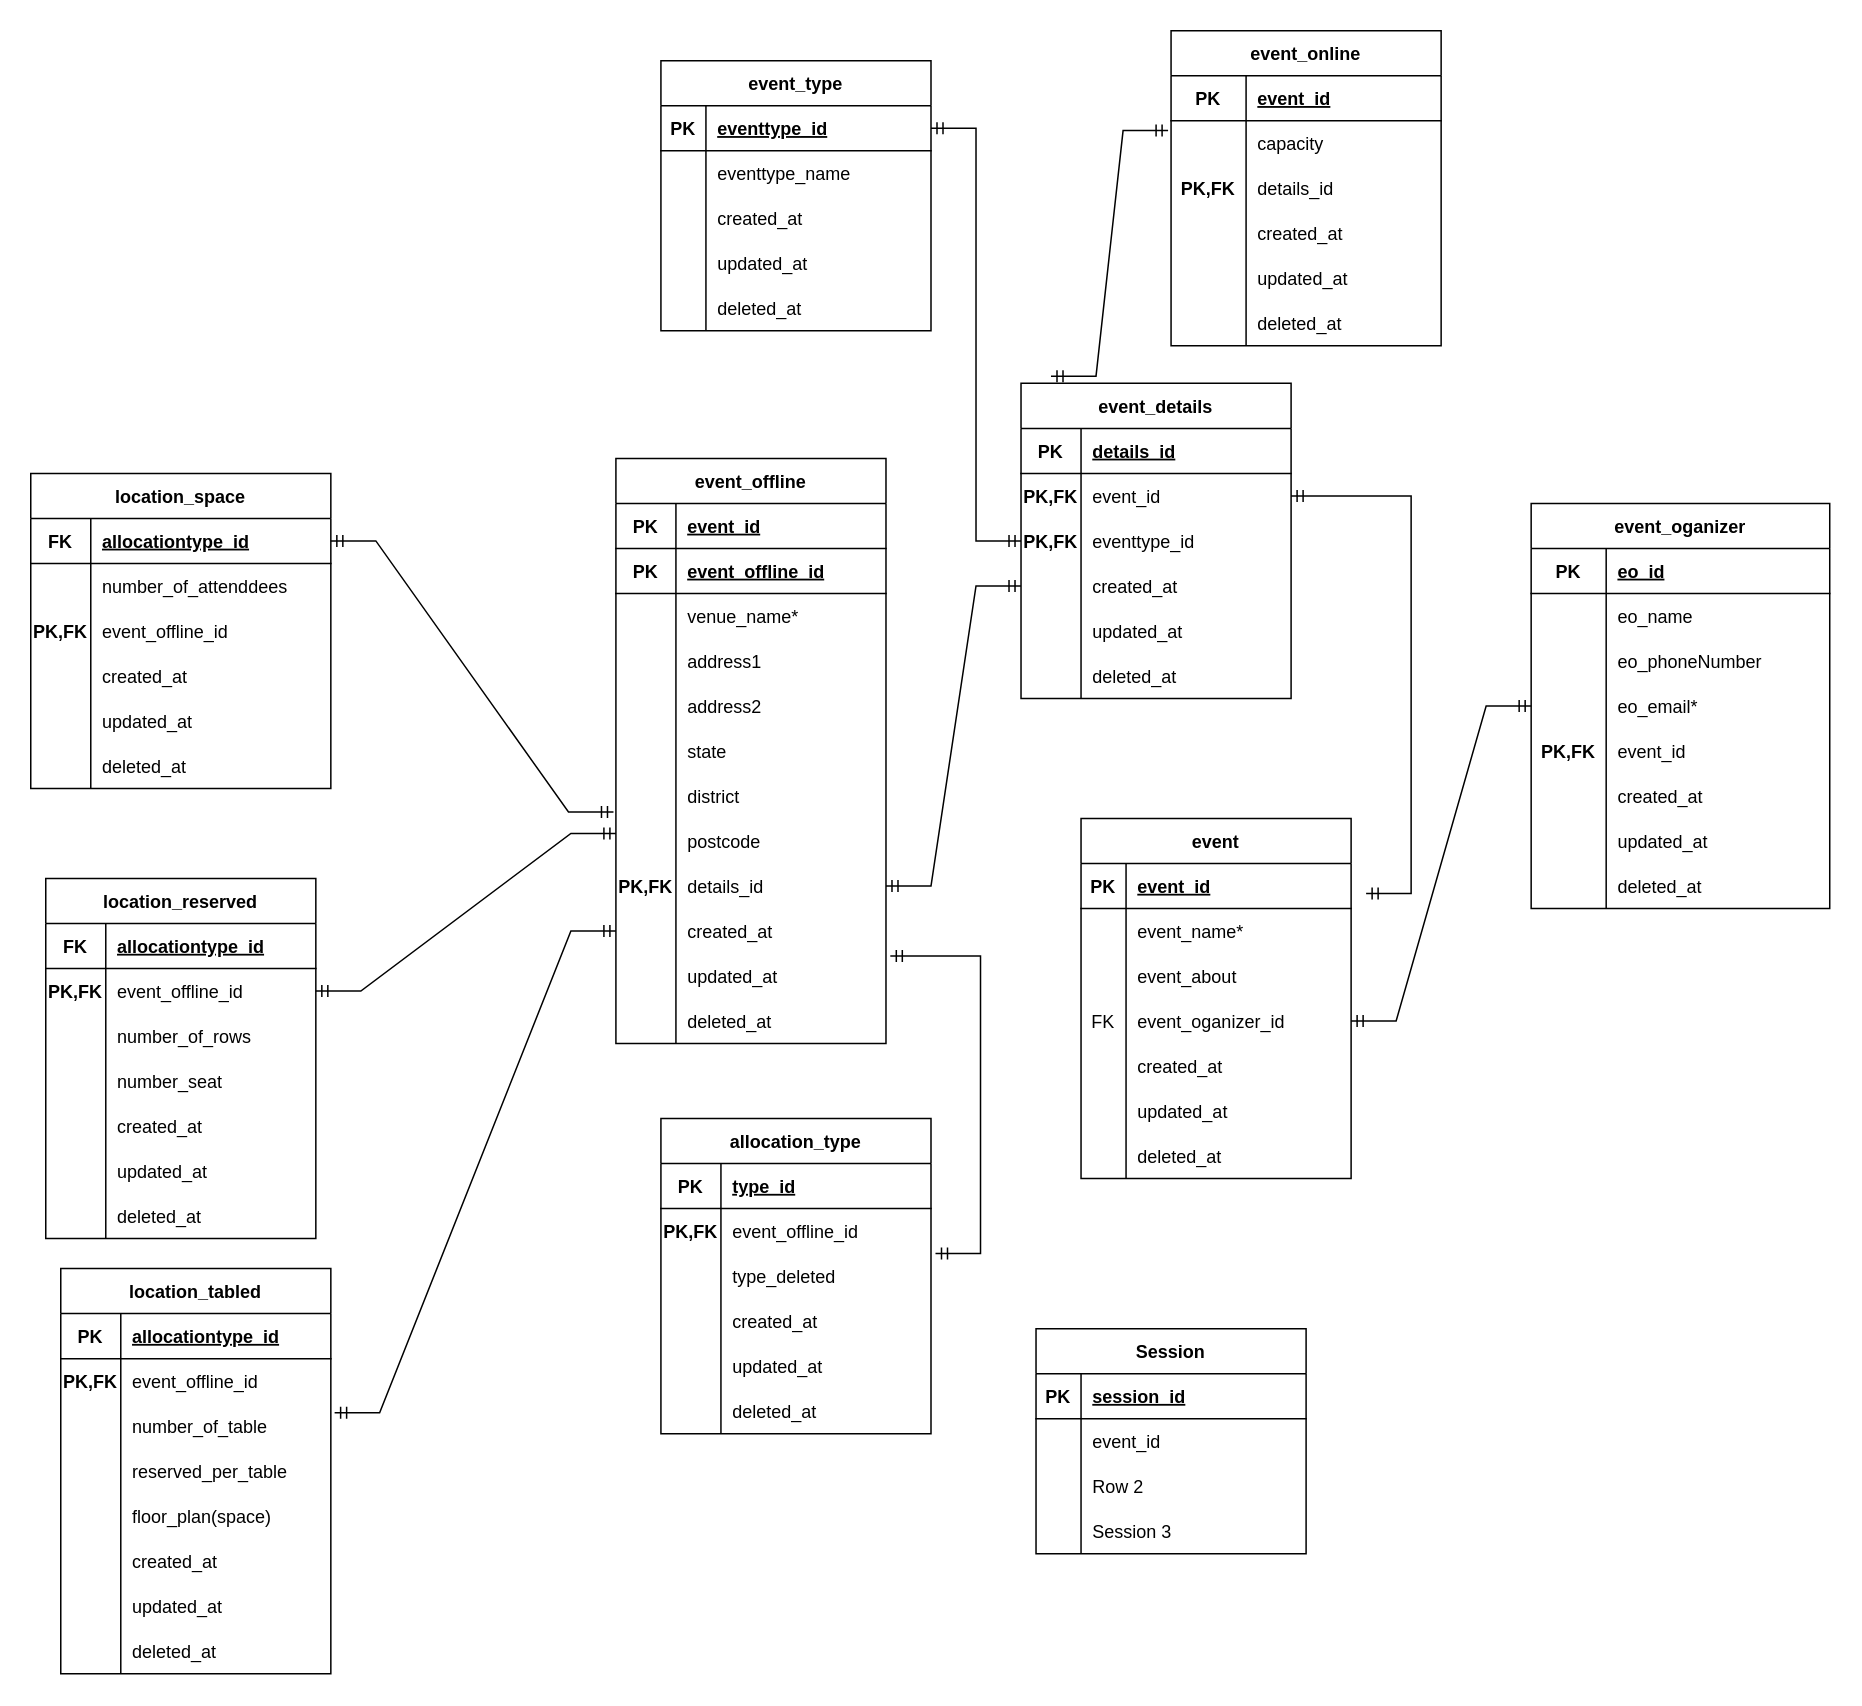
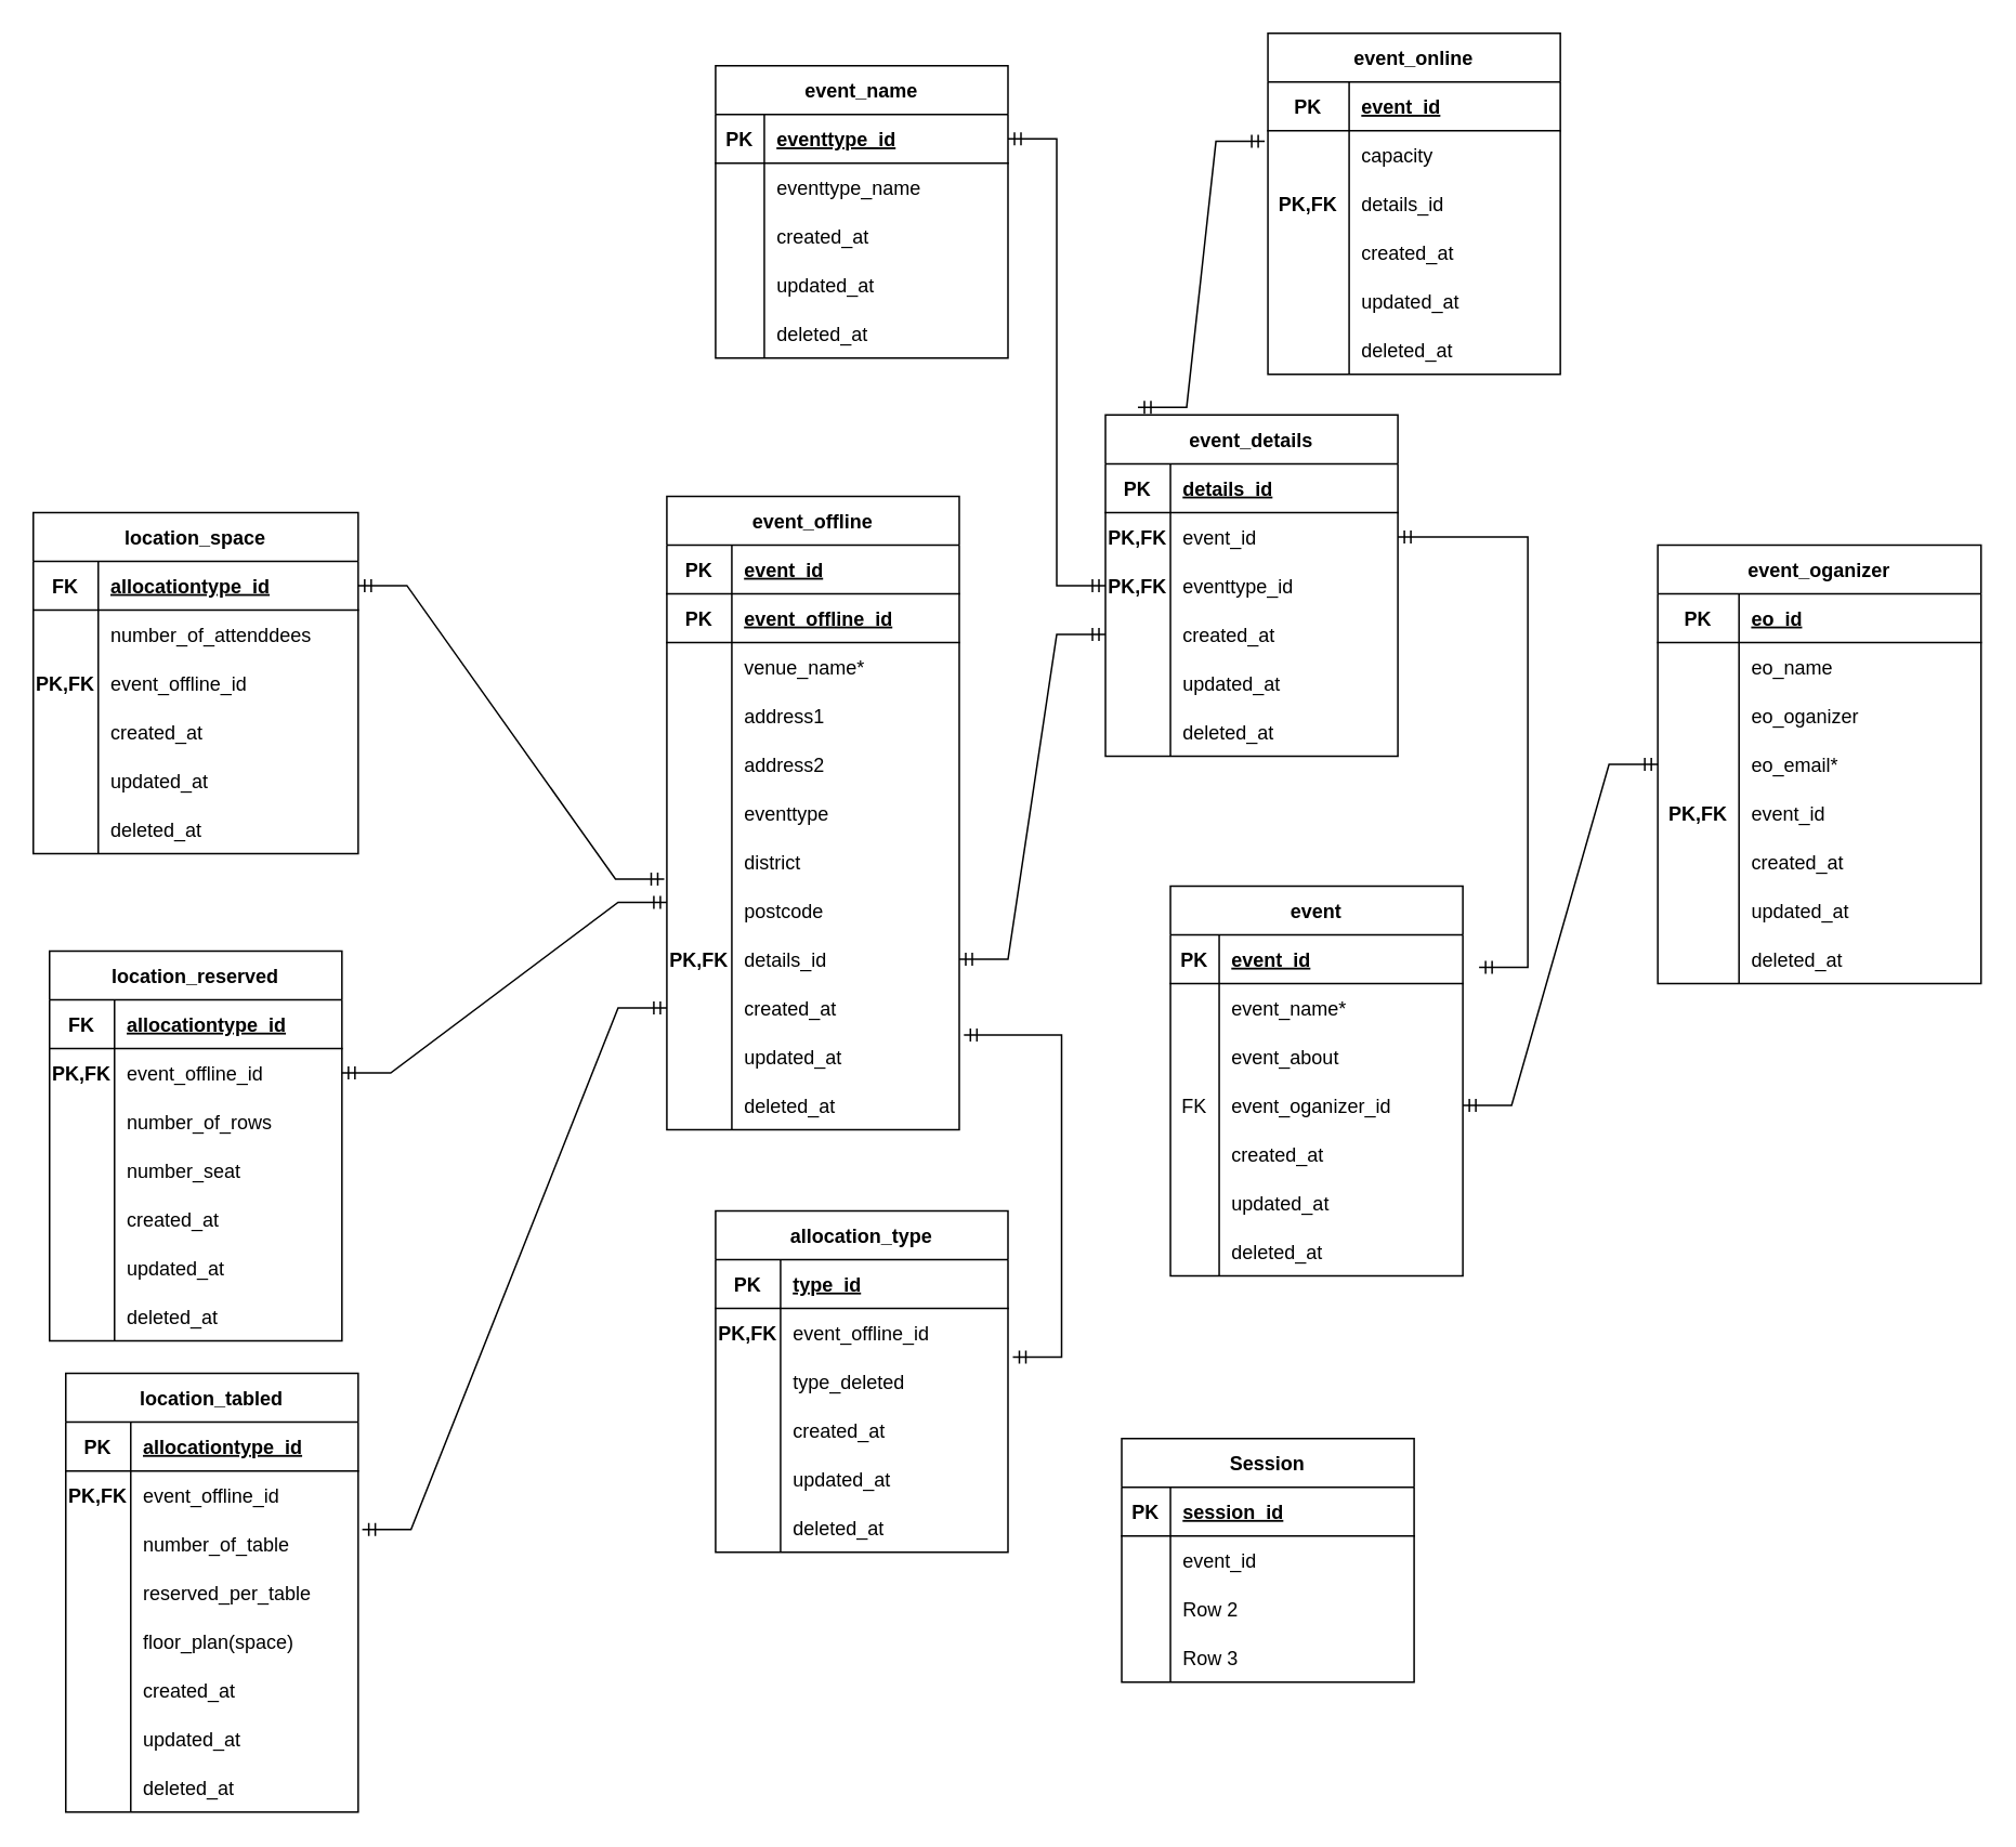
- <mxCell id="87" value="event_type" style="shape=table;startSize=30;container=1;collapsible=1;childLayout=tableLayout;fixedRows=1;rowLines=0;fontStyle=1;align=center;resizeLast=1;" parent="1" vertex="1"><mxGeometry x="440" y="40" width="180" height="180" as="geometry" /></mxCell>
+ <mxCell id="87" value="event_name" style="shape=table;startSize=30;container=1;collapsible=1;childLayout=tableLayout;fixedRows=1;rowLines=0;fontStyle=1;align=center;resizeLast=1;" parent="1" vertex="1"><mxGeometry x="440" y="40" width="180" height="180" as="geometry" /></mxCell>
- <mxCell id="11" value="eo_phoneNumber" style="shape=partialRectangle;connectable=0;fillColor=none;top=0;left=0;bottom=0;right=0;align=left;spacingLeft=6;overflow=hidden;" parent="9" vertex="1"><mxGeometry x="50" width="149" height="30" as="geometry"><mxRectangle width="149" height="30" as="alternateBounds" /></mxGeometry></mxCell>
+ <mxCell id="11" value="eo_oganizer" style="shape=partialRectangle;connectable=0;fillColor=none;top=0;left=0;bottom=0;right=0;align=left;spacingLeft=6;overflow=hidden;" parent="9" vertex="1"><mxGeometry x="50" width="149" height="30" as="geometry"><mxRectangle width="149" height="30" as="alternateBounds" /></mxGeometry></mxCell>
- <mxCell id="45" value="state" style="shape=partialRectangle;connectable=0;fillColor=none;top=0;left=0;bottom=0;right=0;align=left;spacingLeft=6;overflow=hidden;" parent="43" vertex="1"><mxGeometry x="40" width="140" height="30" as="geometry"><mxRectangle width="140" height="30" as="alternateBounds" /></mxGeometry></mxCell>
+ <mxCell id="45" value="eventtype" style="shape=partialRectangle;connectable=0;fillColor=none;top=0;left=0;bottom=0;right=0;align=left;spacingLeft=6;overflow=hidden;" parent="43" vertex="1"><mxGeometry x="40" width="140" height="30" as="geometry"><mxRectangle width="140" height="30" as="alternateBounds" /></mxGeometry></mxCell>
- <mxCell id="246" value="Session 3" style="shape=partialRectangle;connectable=0;fillColor=none;top=0;left=0;bottom=0;right=0;align=left;spacingLeft=6;overflow=hidden;" parent="244" vertex="1"><mxGeometry x="30" width="150" height="30" as="geometry"><mxRectangle width="150" height="30" as="alternateBounds" /></mxGeometry></mxCell>
+ <mxCell id="246" value="Row 3" style="shape=partialRectangle;connectable=0;fillColor=none;top=0;left=0;bottom=0;right=0;align=left;spacingLeft=6;overflow=hidden;" parent="244" vertex="1"><mxGeometry x="30" width="150" height="30" as="geometry"><mxRectangle width="150" height="30" as="alternateBounds" /></mxGeometry></mxCell>
